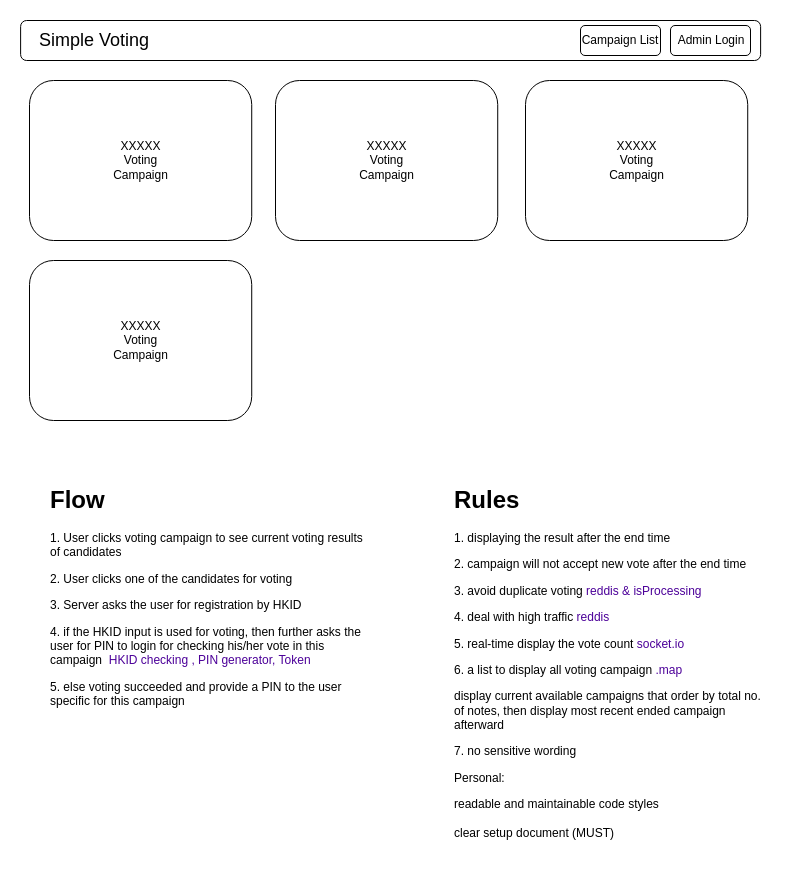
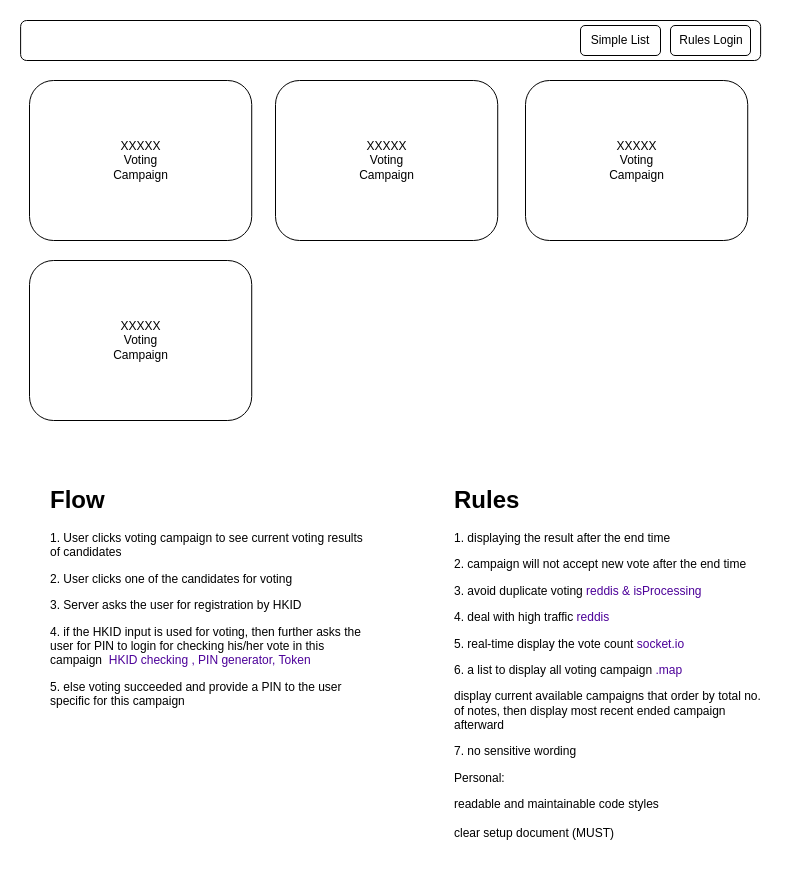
- <mxCell id="14" value="&lt;font style=&quot;font-size: 18px&quot;&gt;Simple Voting&lt;/font&gt;" style="text;html=1;strokeColor=none;fillColor=none;align=center;verticalAlign=middle;whiteSpace=wrap;rounded=0;" vertex="1" parent="1"><mxGeometry x="29" y="30" width="130" height="20" as="geometry" /></mxCell>
- <mxCell id="17" value="Campaign List" style="text;html=1;strokeColor=none;fillColor=none;align=center;verticalAlign=middle;whiteSpace=wrap;rounded=0;" vertex="1" parent="1"><mxGeometry x="580" y="30" width="80" height="20" as="geometry" /></mxCell>
+ <mxCell id="17" value="Simple List" style="text;html=1;strokeColor=none;fillColor=none;align=center;verticalAlign=middle;whiteSpace=wrap;rounded=0;" vertex="1" parent="1"><mxGeometry x="580" y="30" width="80" height="20" as="geometry" /></mxCell>
- <mxCell id="5" value="Admin Login" style="text;html=1;strokeColor=none;fillColor=none;align=center;verticalAlign=middle;whiteSpace=wrap;rounded=0;" vertex="1" parent="1"><mxGeometry x="671" y="30" width="80" height="20" as="geometry" /></mxCell>
+ <mxCell id="5" value="Rules Login" style="text;html=1;strokeColor=none;fillColor=none;align=center;verticalAlign=middle;whiteSpace=wrap;rounded=0;" vertex="1" parent="1"><mxGeometry x="671" y="30" width="80" height="20" as="geometry" /></mxCell>
